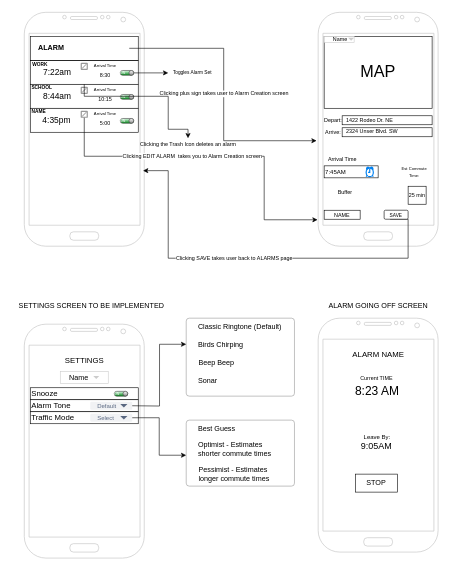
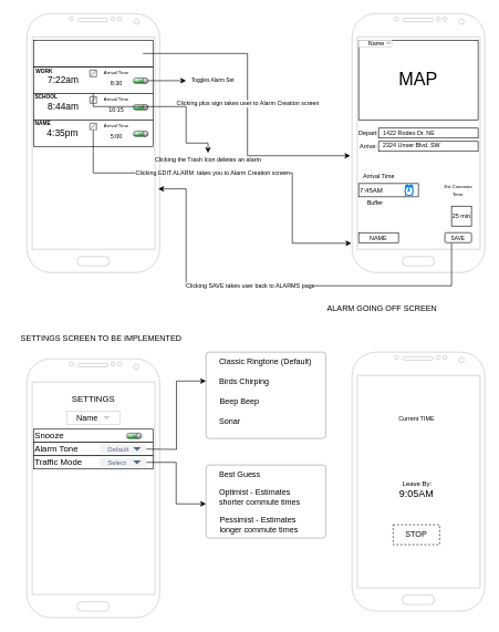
- <mxCell id="13" value="&lt;b&gt;ALARM&lt;/b&gt;" style="text;html=1;strokeColor=none;fillColor=none;align=center;verticalAlign=middle;whiteSpace=wrap;rounded=0;" parent="1" vertex="1"><mxGeometry x="60" y="70" width="50" height="20" as="geometry" /></mxCell>
- <mxCell id="6" value="Buffer" style="text;html=1;strokeColor=none;fillColor=none;align=center;verticalAlign=middle;whiteSpace=wrap;rounded=0;fontSize=9;" parent="3" vertex="1"><mxGeometry x="25" y="291" width="40" height="20" as="geometry" /></mxCell>
+ <mxCell id="6" value="Buffer" style="text;html=1;strokeColor=none;fillColor=none;align=center;verticalAlign=middle;whiteSpace=wrap;rounded=0;fontSize=9;" parent="3" vertex="1"><mxGeometry x="15" y="276" width="40" height="20" as="geometry" /></mxCell>
- <mxCell id="41" value="&lt;font style=&quot;font-size: 8px&quot;&gt;SAVE&lt;/font&gt;" style="rounded=1;whiteSpace=wrap;html=1;fillColor=#ffffff;fontSize=9;align=center;" parent="1" vertex="1"><mxGeometry x="640" y="350" width="40" height="15" as="geometry" /></mxCell>
+ <mxCell id="41" value="&lt;font style=&quot;font-size: 8px&quot;&gt;SAVE&lt;/font&gt;" style="rounded=1;whiteSpace=wrap;html=1;fillColor=#ffffff;fontSize=9;align=center;" parent="1" vertex="1"><mxGeometry x="670" y="350" width="40" height="15" as="geometry" /></mxCell>
- <mxCell id="83" value="ALARM GOING OFF SCREEN" style="text;html=1;align=center;verticalAlign=middle;resizable=0;points=[];autosize=1;" vertex="1" parent="1"><mxGeometry x="540" y="500" width="180" height="20" as="geometry" /></mxCell>
+ <mxCell id="83" value="ALARM GOING OFF SCREEN" style="text;html=1;align=center;verticalAlign=middle;resizable=0;points=[];autosize=1;" vertex="1" parent="1"><mxGeometry x="485" y="455" width="180" height="20" as="geometry" /></mxCell>
- <mxCell id="82" value="ALARM NAME" style="text;html=1;align=center;verticalAlign=middle;resizable=0;points=[];autosize=1;fontSize=13;" vertex="1" parent="81"><mxGeometry x="50" y="50" width="100" height="20" as="geometry" /></mxCell>
- <mxCell id="85" value="&lt;font style=&quot;font-size: 20px&quot;&gt;8:23 AM&lt;/font&gt;" style="text;html=1;align=center;verticalAlign=middle;resizable=0;points=[];autosize=1;" vertex="1" parent="1"><mxGeometry x="583" y="640" width="90" height="20" as="geometry" /></mxCell>
- <mxCell id="88" value="STOP" style="whiteSpace=wrap;html=1;" vertex="1" parent="1"><mxGeometry x="592" y="790" width="70" height="30" as="geometry" /></mxCell>
+ <mxCell id="88" value="STOP" style="whiteSpace=wrap;html=1;dashed=1;" vertex="1" parent="1"><mxGeometry x="592" y="790" width="70" height="30" as="geometry" /></mxCell>
